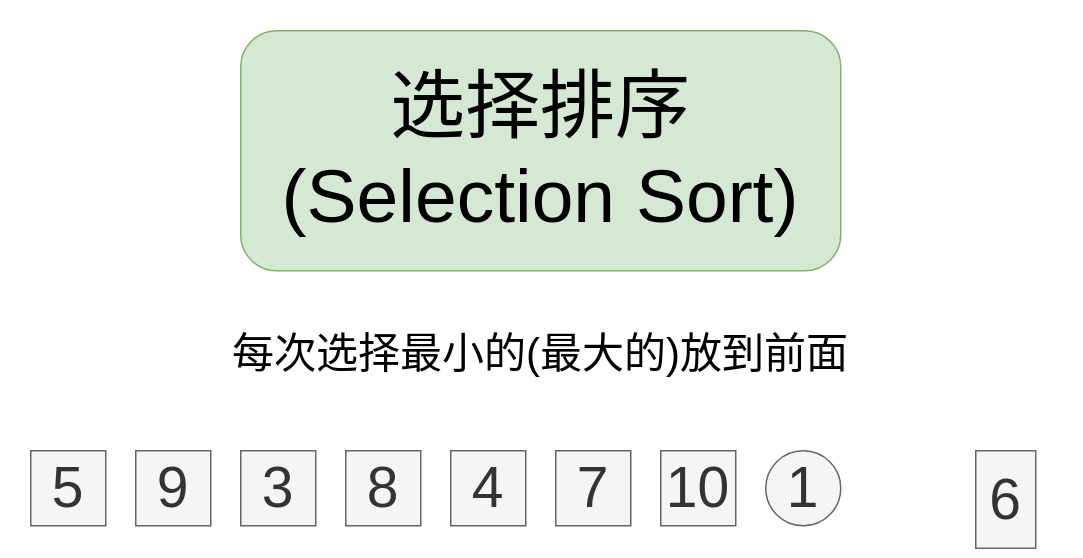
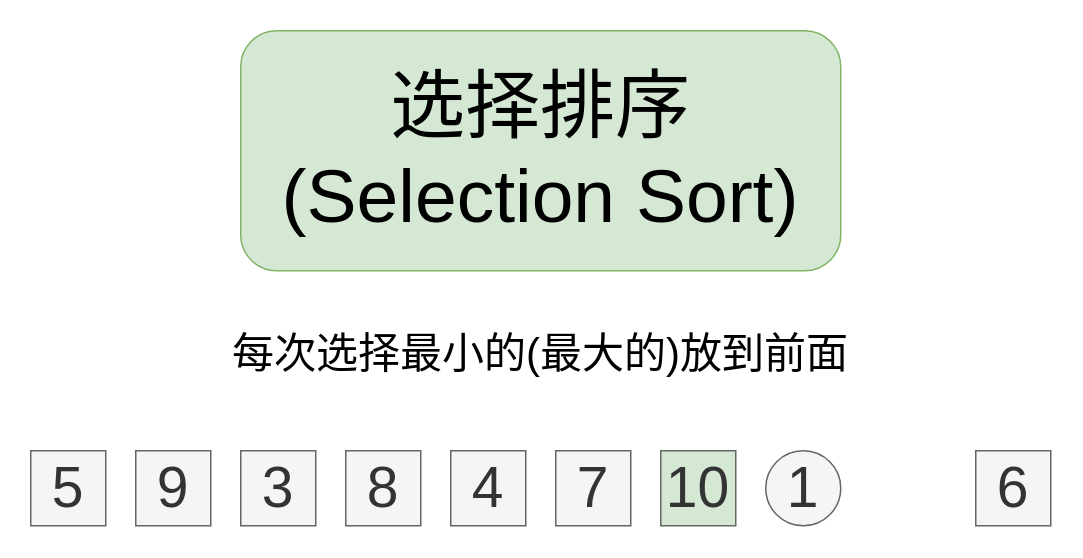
- <mxCell id="9" value="10" style="rounded=0;whiteSpace=wrap;html=1;fontSize=38;fillColor=#f5f5f5;strokeColor=#666666;fontColor=#333333;" parent="1" vertex="1"><mxGeometry x="440" y="300" width="50" height="50" as="geometry" /></mxCell>
+ <mxCell id="9" value="10" style="rounded=0;whiteSpace=wrap;html=1;fontSize=38;fillColor=#d5e8d4;strokeColor=#666666;fontColor=#333333;" parent="1" vertex="1"><mxGeometry x="440" y="300" width="50" height="50" as="geometry" /></mxCell>
- <mxCell id="11" value="6" style="rounded=0;whiteSpace=wrap;html=1;fontSize=38;fillColor=#f5f5f5;strokeColor=#666666;fontColor=#333333;" parent="1" vertex="1"><mxGeometry x="650" y="300" width="40" height="65" as="geometry" /></mxCell>
+ <mxCell id="11" value="6" style="rounded=0;whiteSpace=wrap;html=1;fontSize=38;fillColor=#f5f5f5;strokeColor=#666666;fontColor=#333333;" parent="1" vertex="1"><mxGeometry x="650" y="300" width="50" height="50" as="geometry" /></mxCell>
